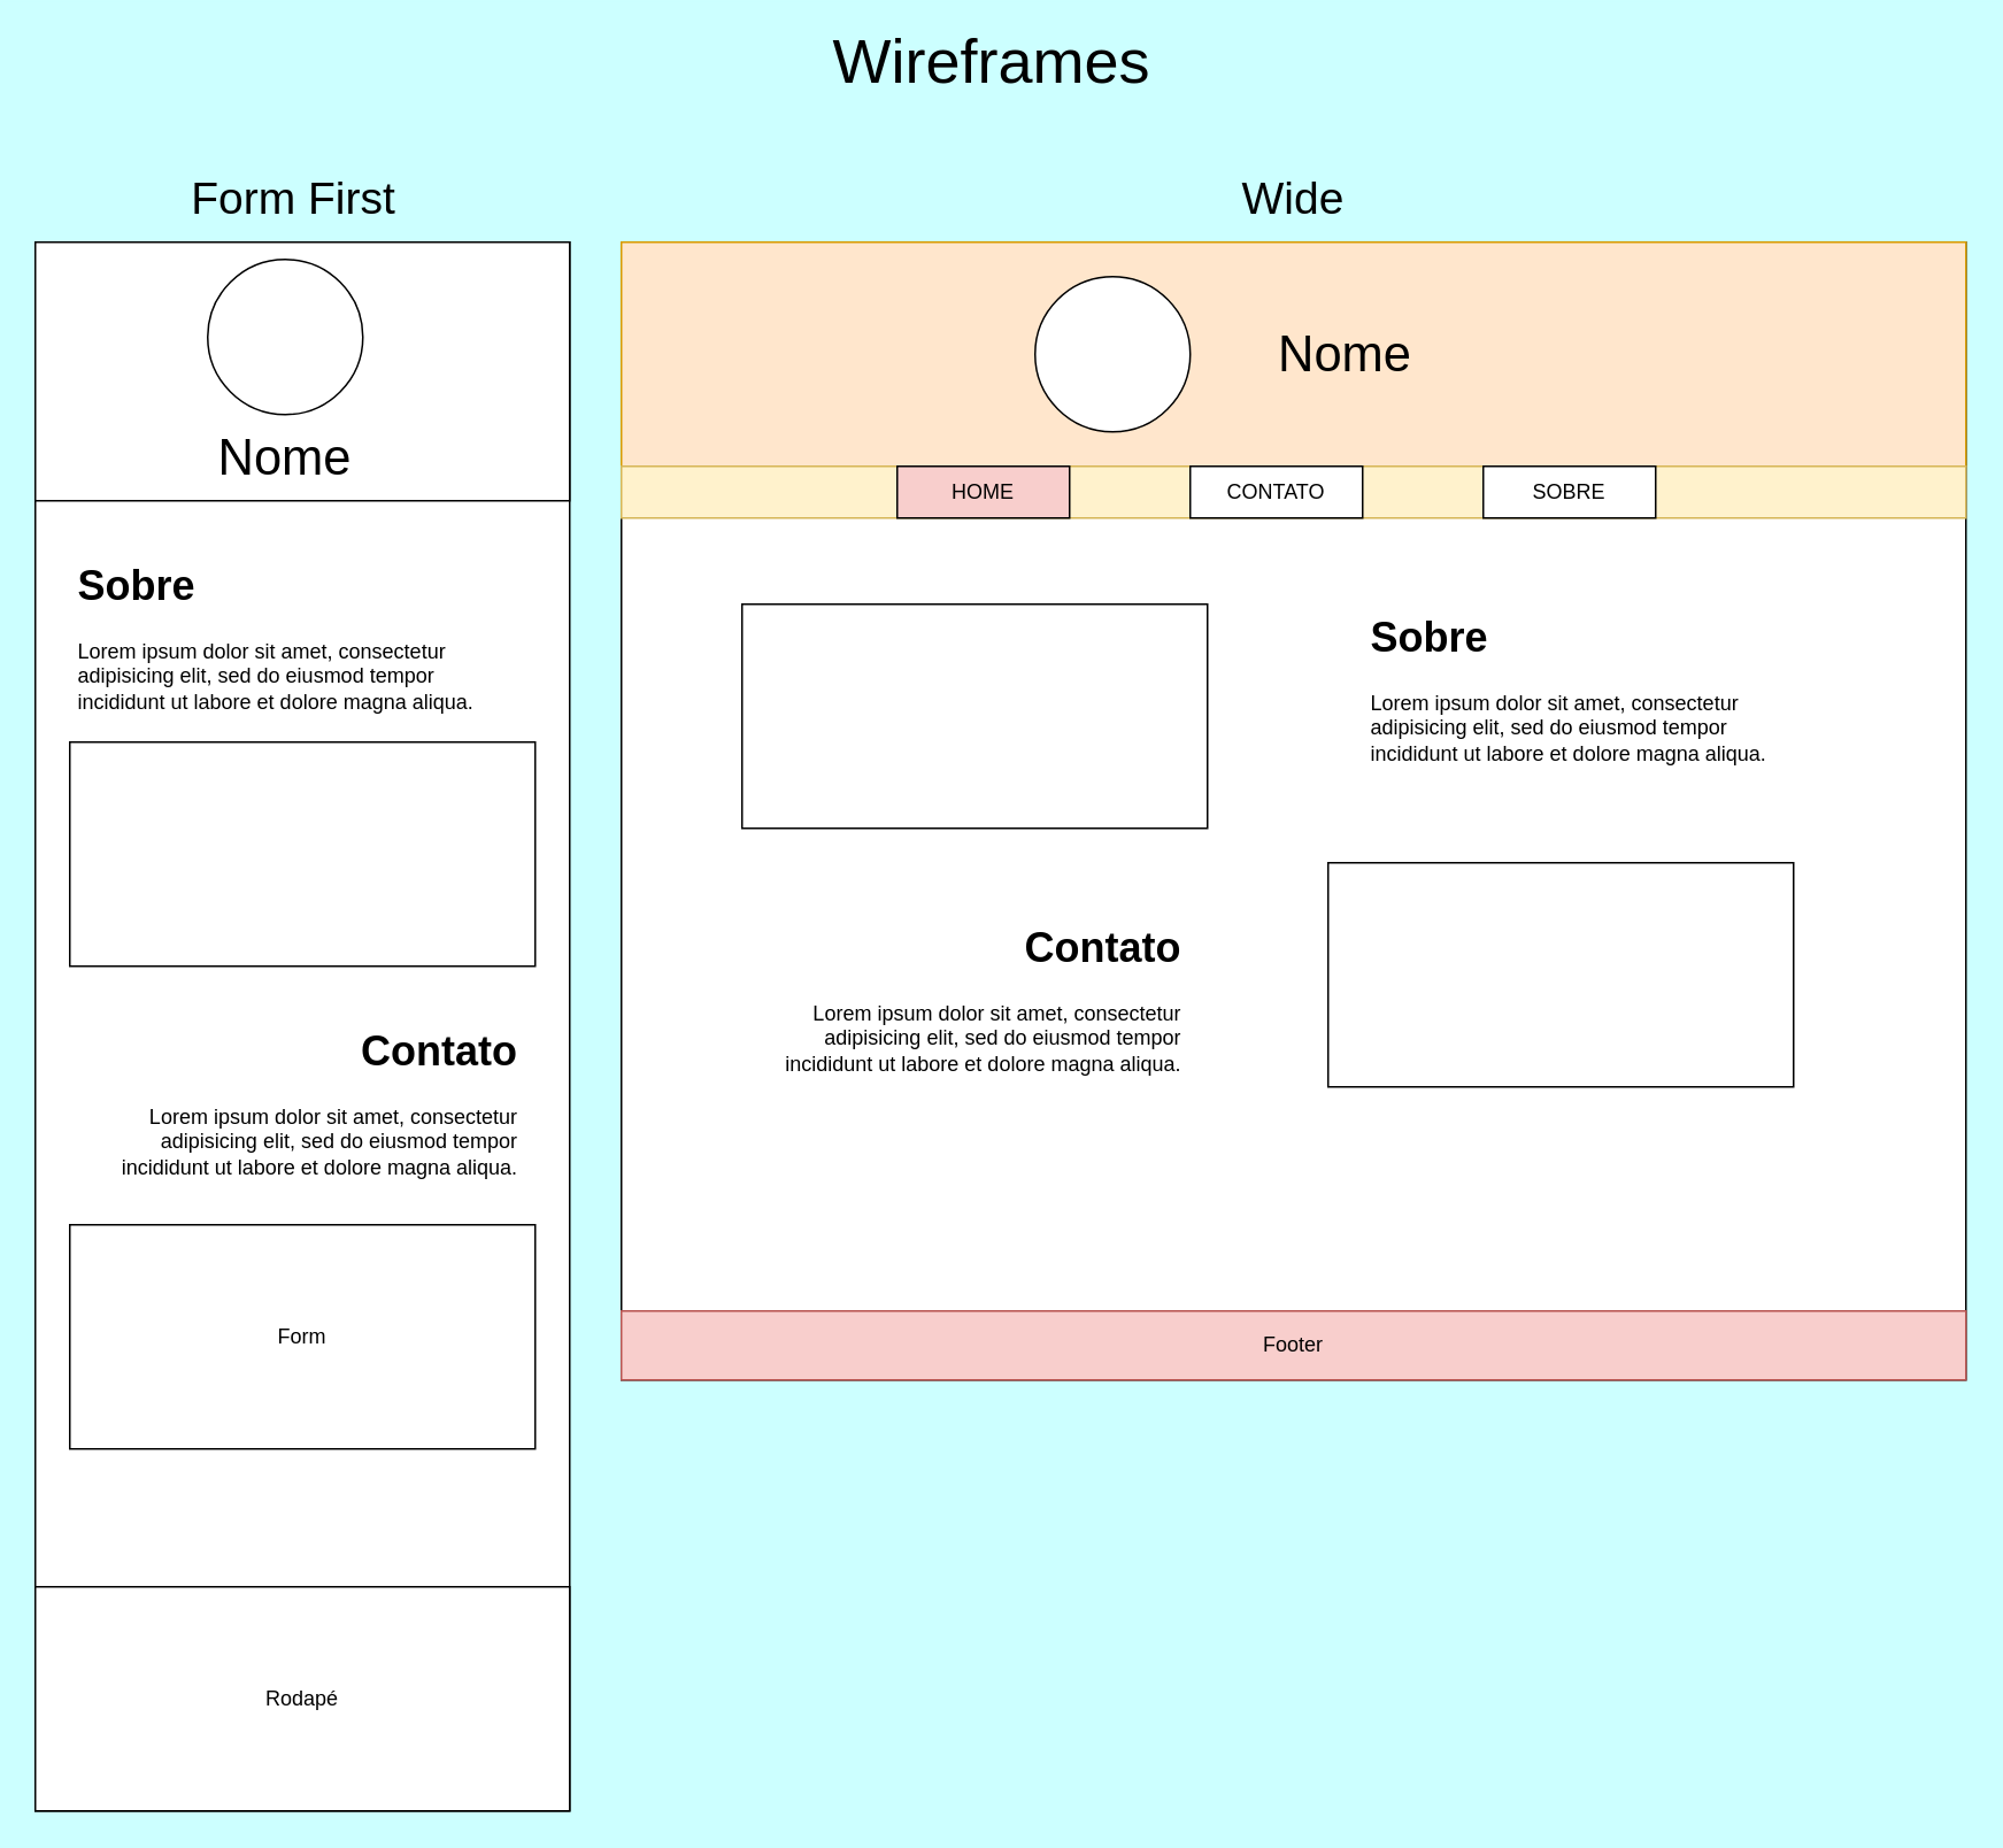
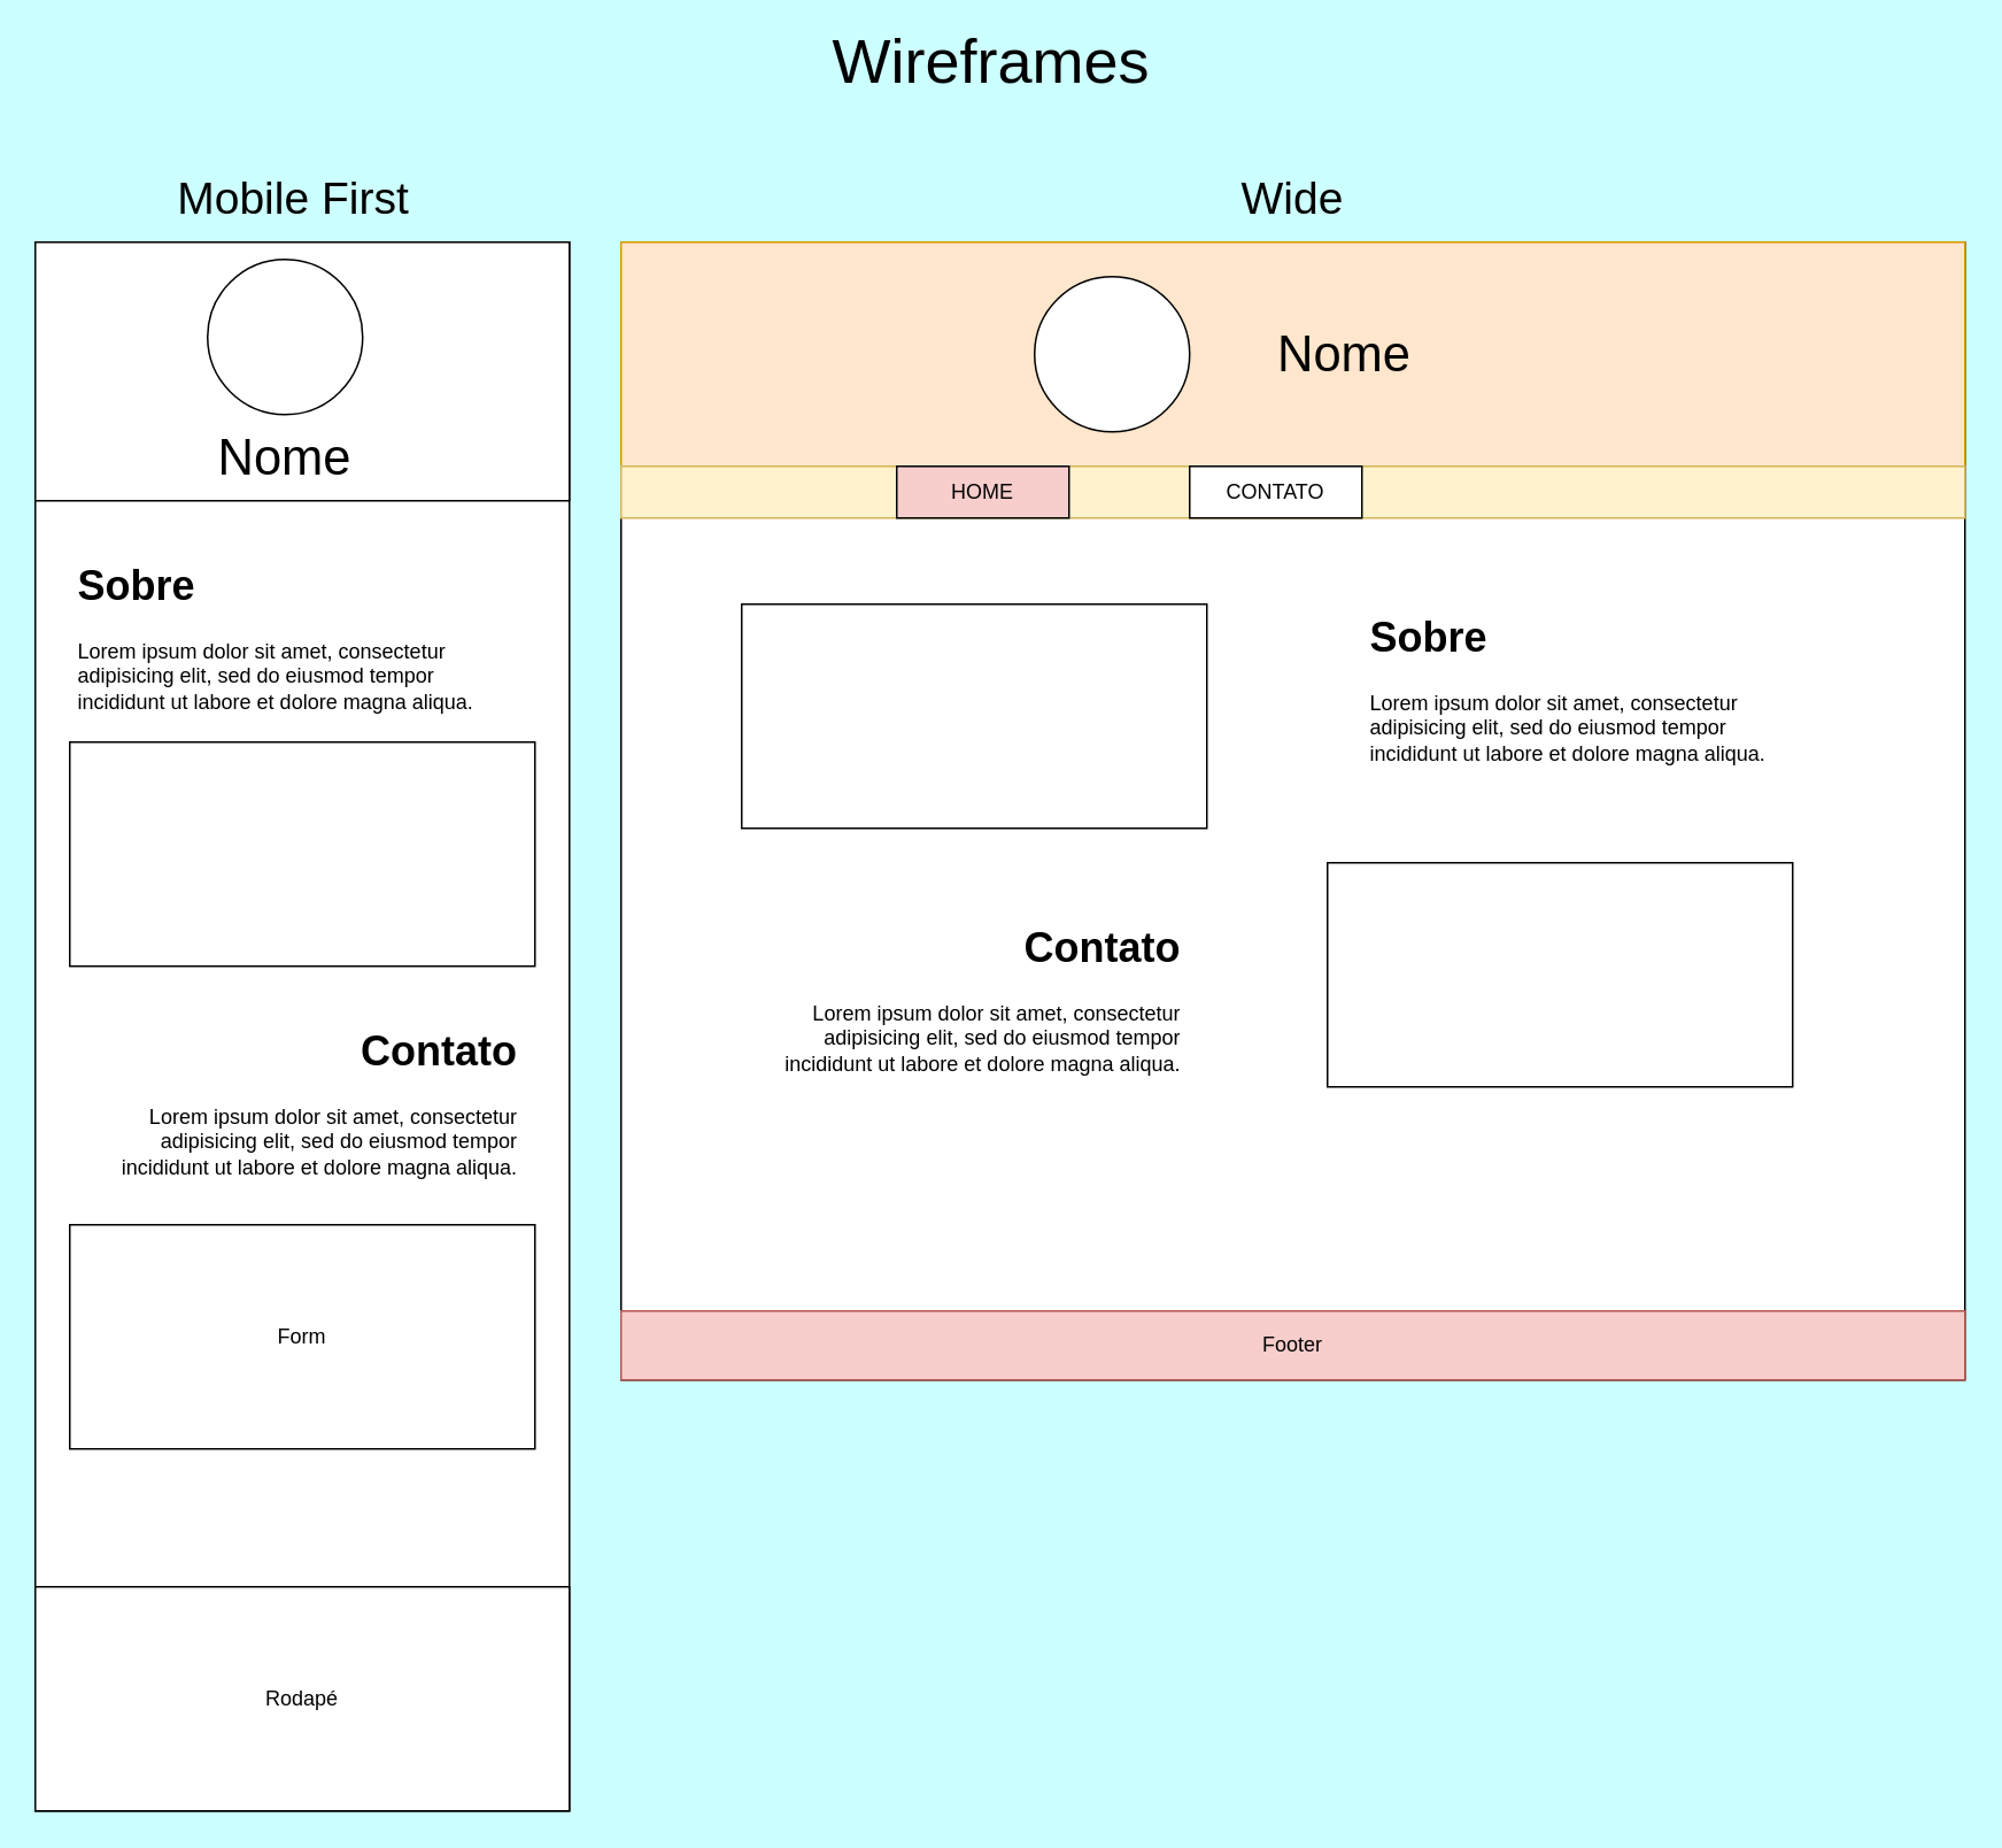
- <mxCell id="4" value="Form First" style="text;html=1;strokeColor=none;fillColor=none;align=center;verticalAlign=middle;whiteSpace=wrap;rounded=0;fontSize=26;" vertex="1" parent="1"><mxGeometry x="90" y="100" width="160" height="30" as="geometry" /></mxCell>
+ <mxCell id="4" value="Mobile First" style="text;html=1;strokeColor=none;fillColor=none;align=center;verticalAlign=middle;whiteSpace=wrap;rounded=0;fontSize=26;" vertex="1" parent="1"><mxGeometry x="90" y="100" width="160" height="30" as="geometry" /></mxCell>
- <mxCell id="21" value="SOBRE" style="rounded=0;whiteSpace=wrap;html=1;" vertex="1" parent="1"><mxGeometry x="860" y="270" width="100" height="30" as="geometry" /></mxCell>
